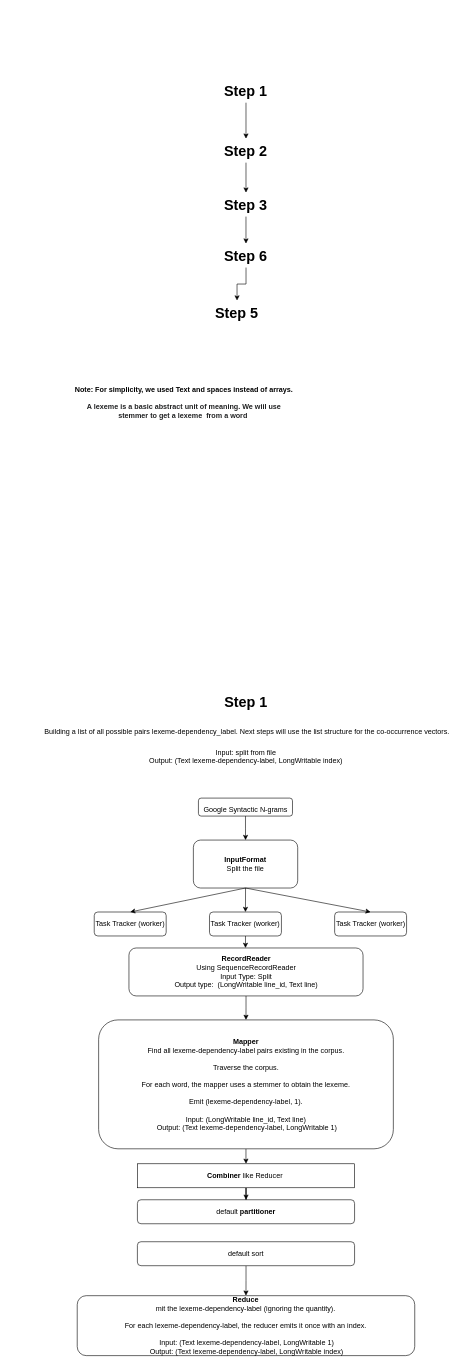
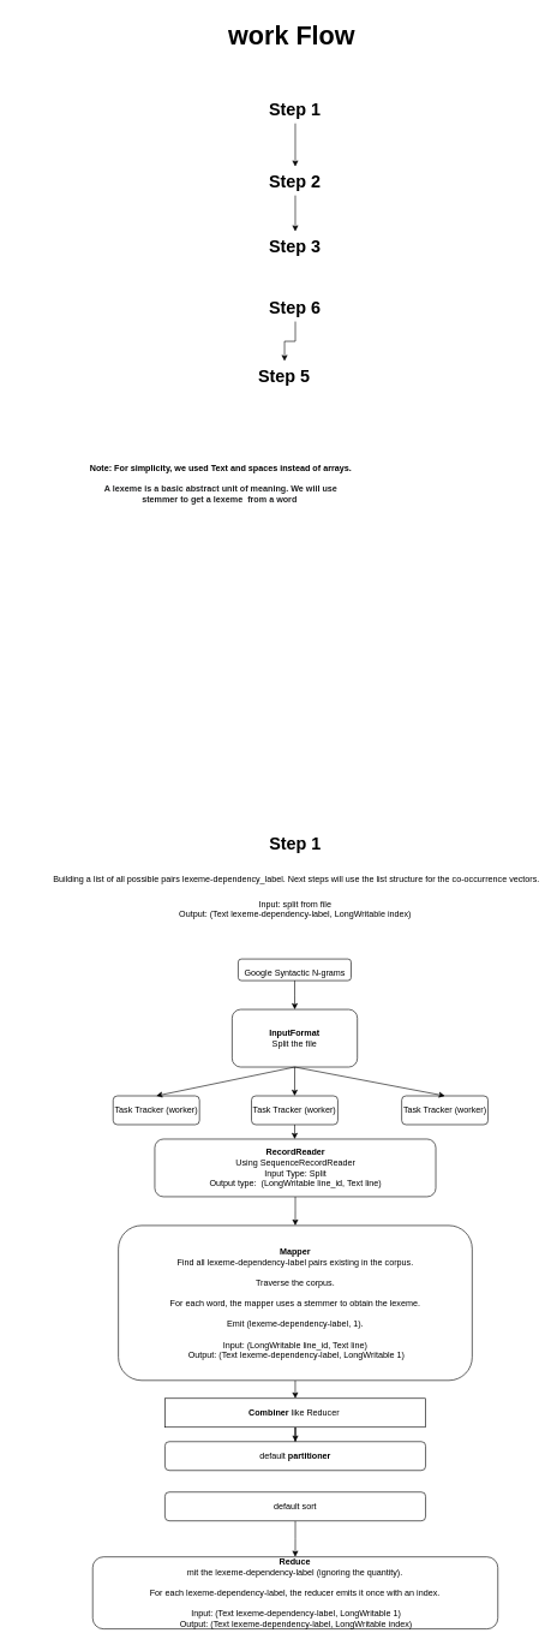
+ <mxCell id="4" value="&lt;h1 style=&quot;margin-top: 0px;&quot;&gt;&lt;font style=&quot;font-size: 36px;&quot;&gt;&lt;span style=&quot;background-color: initial;&quot;&gt;work Flow&lt;/span&gt;&lt;span style=&quot;background-color: initial; font-weight: 400;&quot;&gt;&amp;nbsp;&lt;/span&gt;&lt;/font&gt;&lt;/h1&gt;" style="text;html=1;whiteSpace=wrap;overflow=hidden;rounded=0;align=center;" vertex="1" parent="1"><mxGeometry x="294.83" y="20" width="230" height="50" as="geometry" /></mxCell>
- <mxCell id="11" value="" style="edgeStyle=orthogonalEdgeStyle;rounded=0;orthogonalLoop=1;jettySize=auto;html=1;" edge="1" parent="1" source="12" target="6"><mxGeometry relative="1" as="geometry" /></mxCell>
